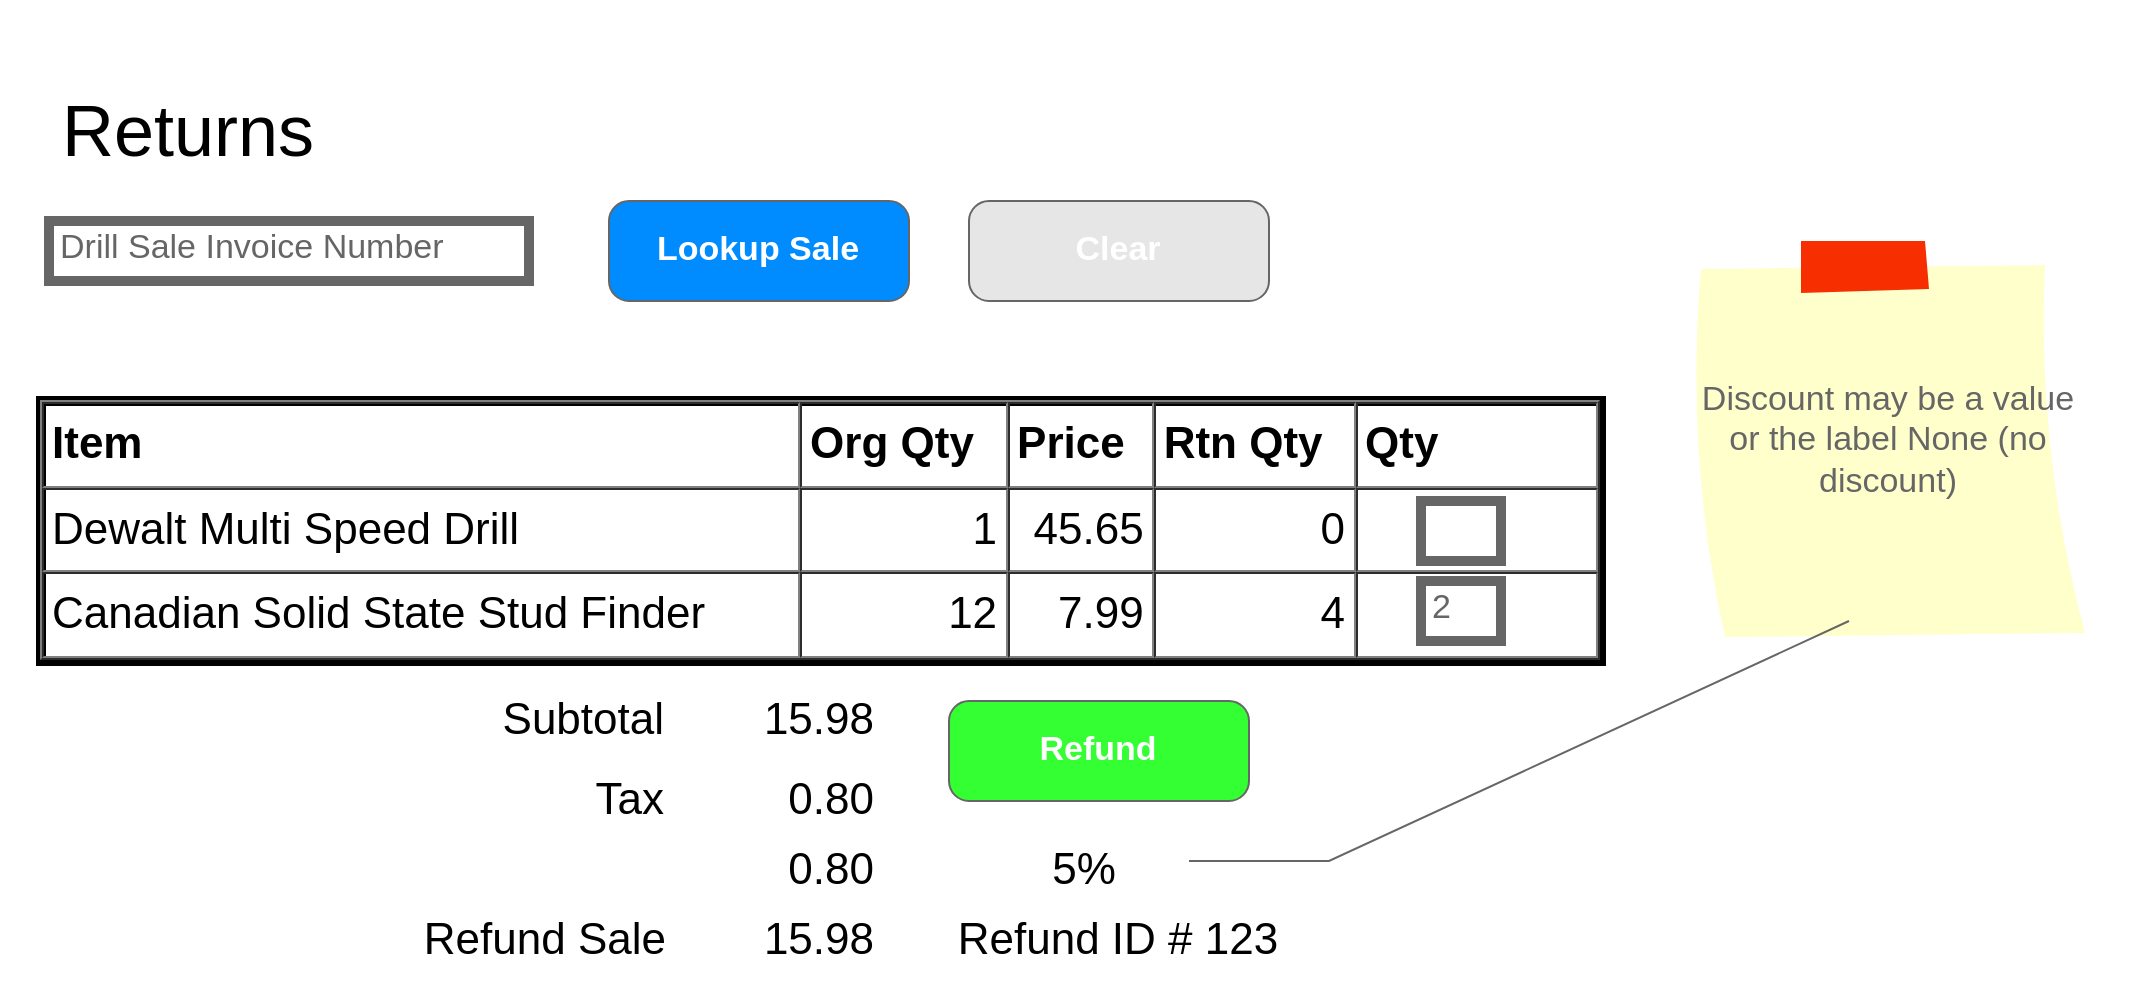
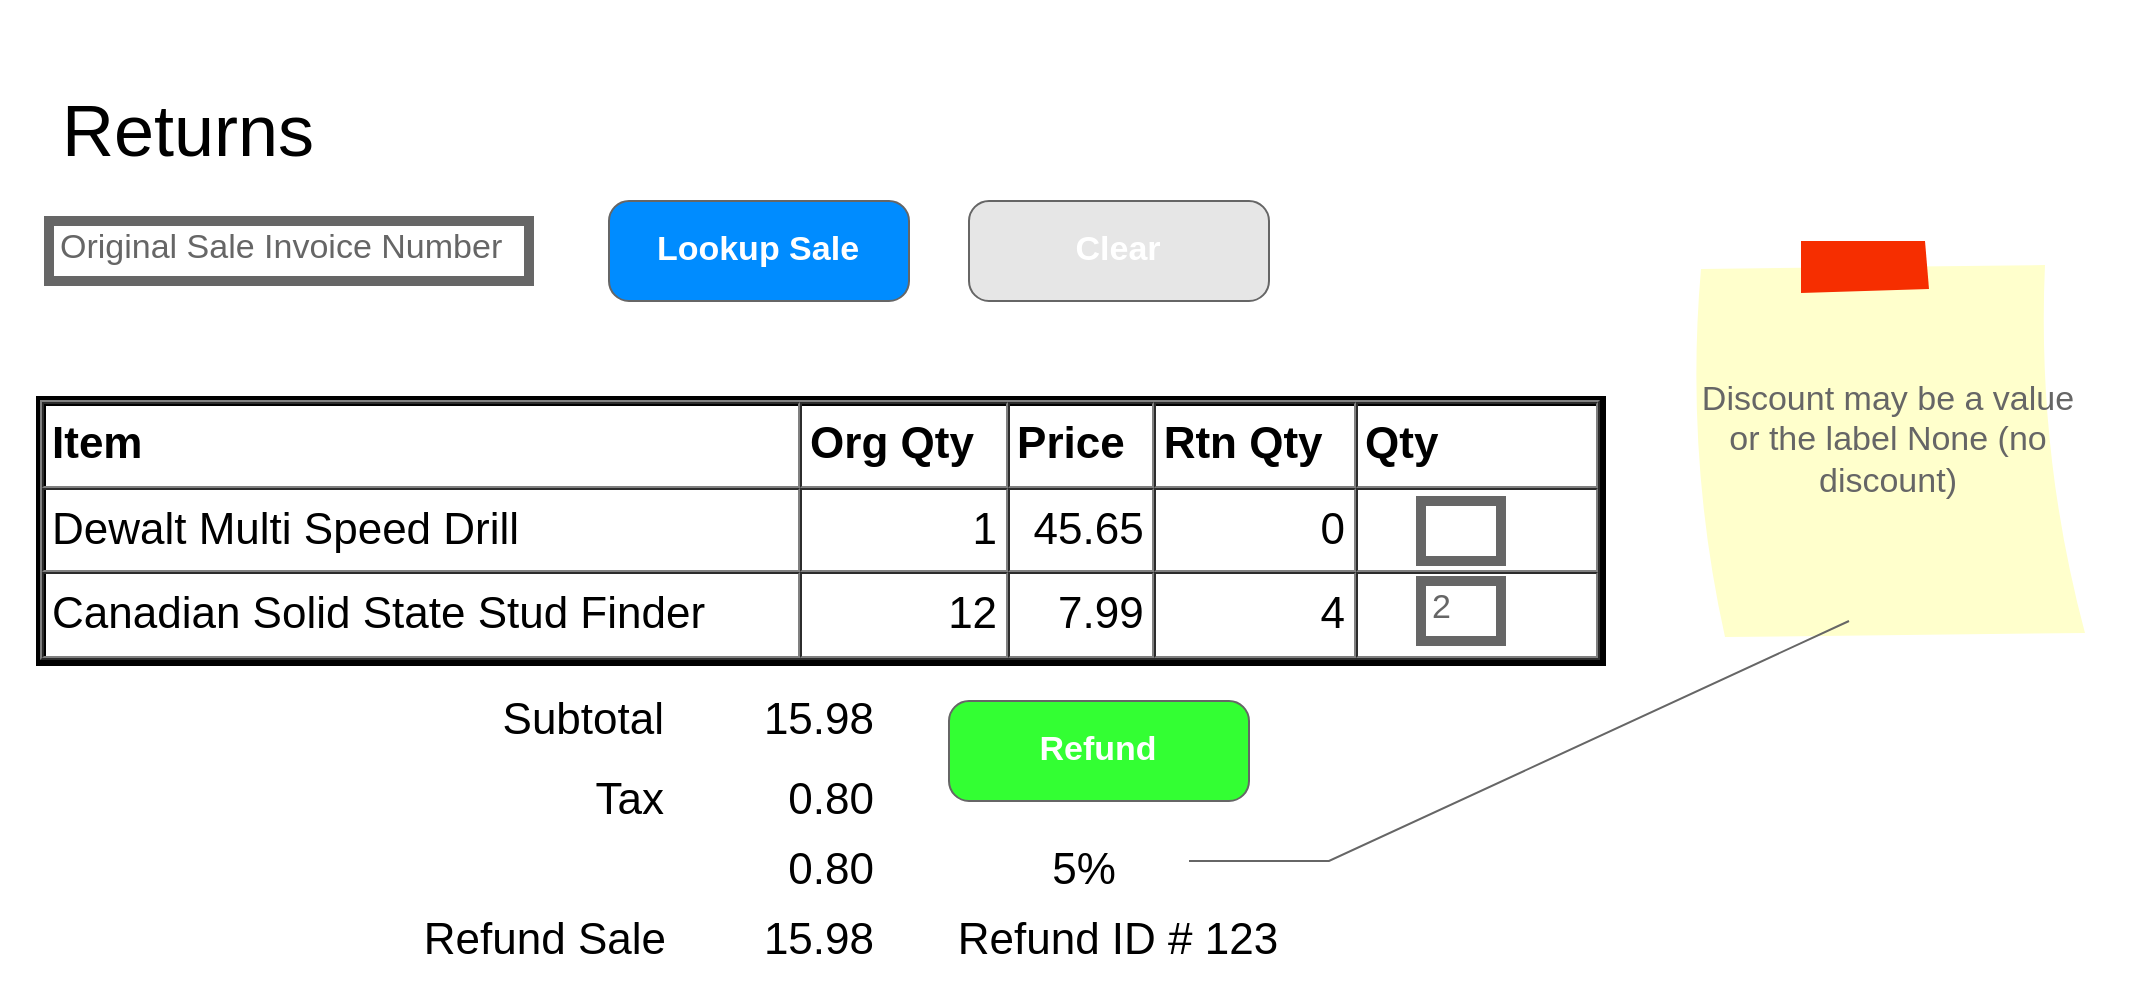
- <mxCell id="3" value="Drill Sale Invoice Number" style="strokeWidth=5;shadow=0;dashed=0;align=center;html=1;shape=mxgraph.mockup.text.textBox;fontColor=#666666;align=left;fontSize=17;spacingLeft=4;spacingTop=-3;strokeColor=#666666;mainText=" parent="1" vertex="1"><mxGeometry x="24" y="110" width="240" height="30" as="geometry" /></mxCell>
+ <mxCell id="3" value="Original Sale Invoice Number" style="strokeWidth=5;shadow=0;dashed=0;align=center;html=1;shape=mxgraph.mockup.text.textBox;fontColor=#666666;align=left;fontSize=17;spacingLeft=4;spacingTop=-3;strokeColor=#666666;mainText=" parent="1" vertex="1"><mxGeometry x="24" y="110" width="240" height="30" as="geometry" /></mxCell>
